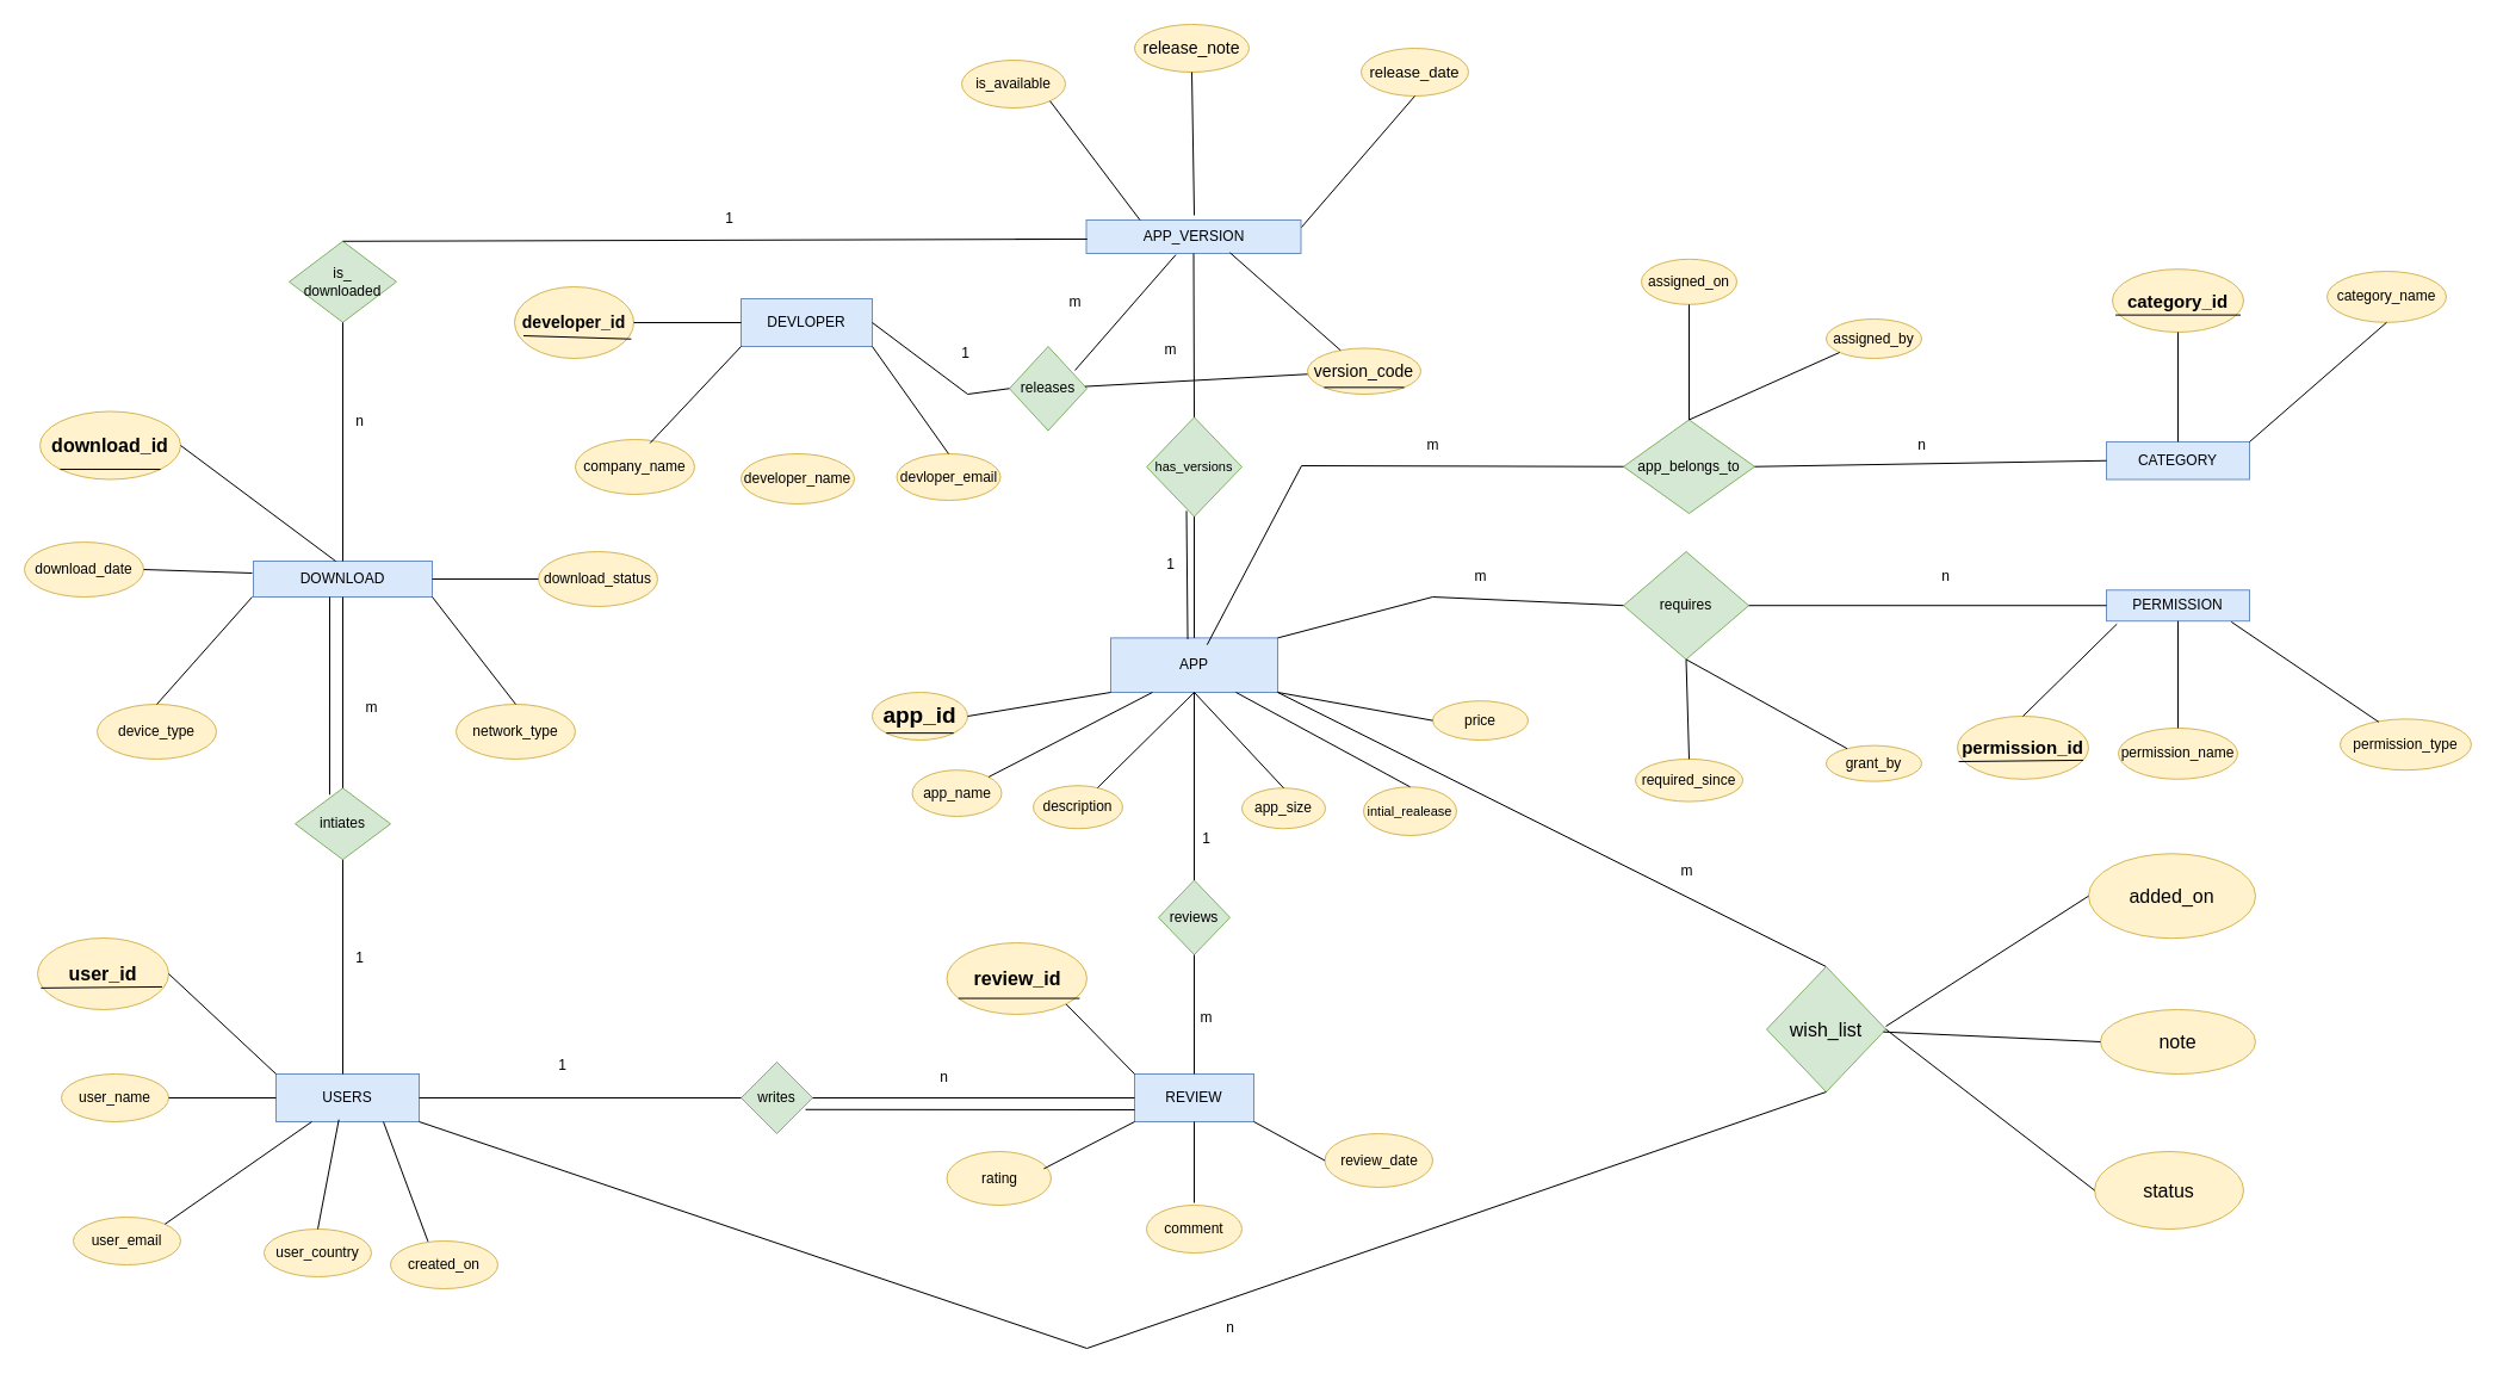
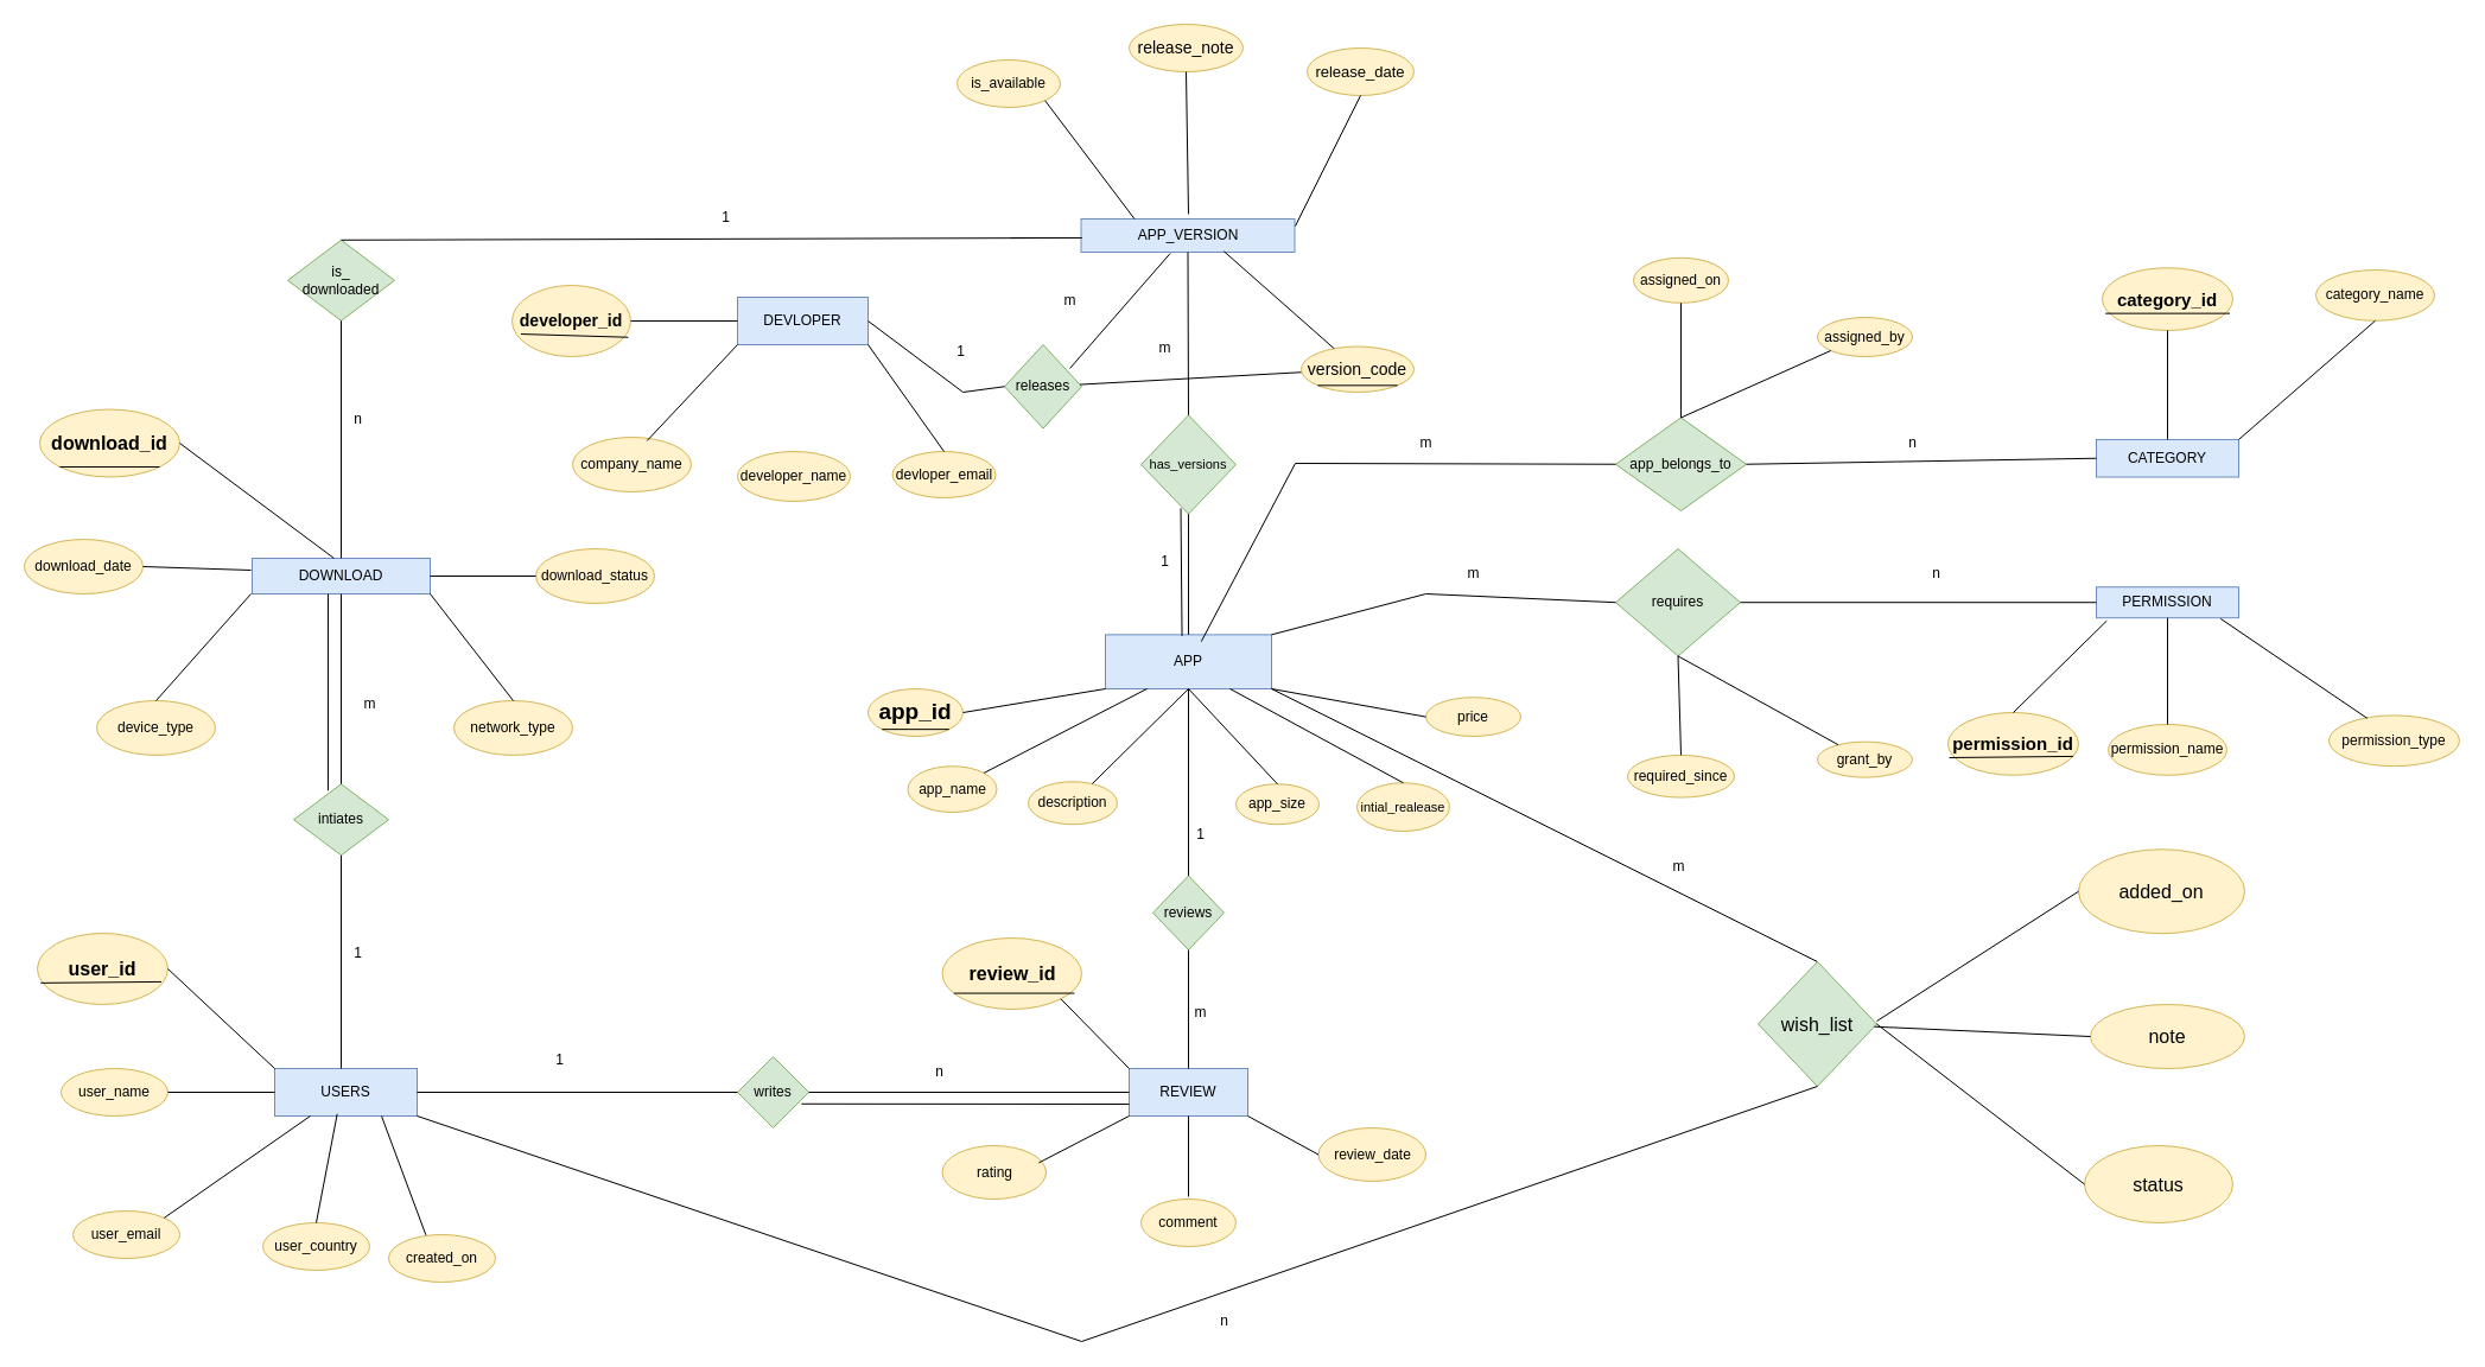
- <mxCell id="62" value="&lt;font style=&quot;font-size: 13px;&quot;&gt;release_date&lt;/font&gt;" style="ellipse;whiteSpace=wrap;html=1;fillColor=#fff2cc;strokeColor=#d6b656;" parent="1" vertex="1"><mxGeometry x="1141" y="40" width="90" height="40" as="geometry" /></mxCell>
+ <mxCell id="62" value="&lt;font style=&quot;font-size: 13px;&quot;&gt;release_date&lt;/font&gt;" style="ellipse;whiteSpace=wrap;html=1;fillColor=#fff2cc;strokeColor=#d6b656;" parent="1" vertex="1"><mxGeometry x="1101" y="40" width="90" height="40" as="geometry" /></mxCell>
